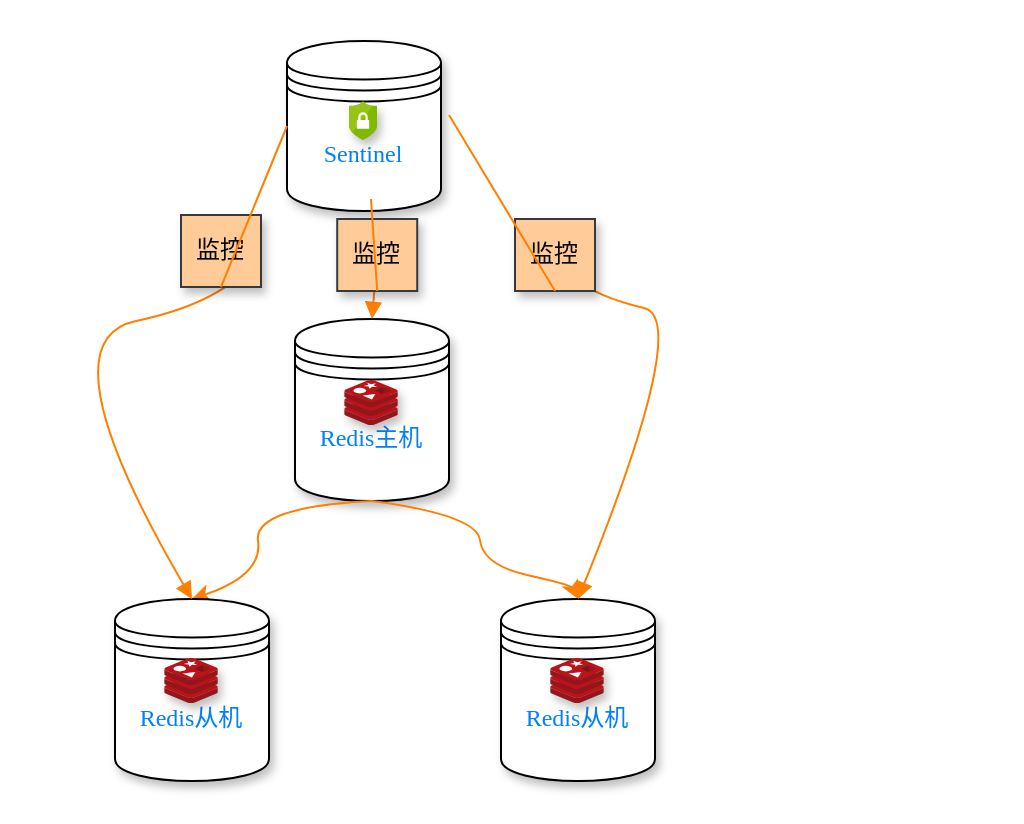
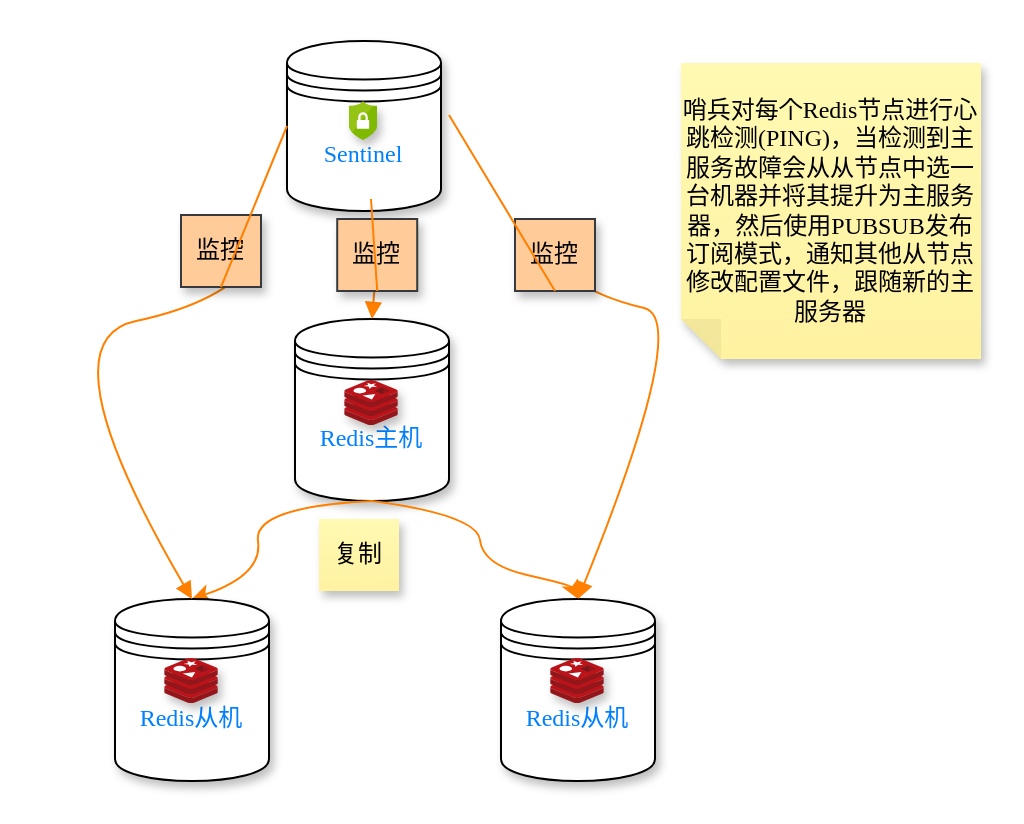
+ <mxCell id="26" value="哨兵对每个Redis节点进行心跳检测(PING)，当检测到主服务故障会从从节点中选一台机器并将其提升为主服务器，然后使用PUBSUB发布订阅模式，通知其他从节点修改配置文件，跟随新的主服务器" style="shape=note;whiteSpace=wrap;html=1;backgroundOutline=1;fontColor=#000000;darkOpacity=0.05;fillColor=#FFF9B2;strokeColor=none;fillStyle=solid;direction=west;gradientDirection=north;gradientColor=#FFF2A1;shadow=1;size=20;pointerEvents=1;rounded=1;glass=1;sketch=0;hachureGap=4;fontFamily=Lucida Console;" parent="1" vertex="1"><mxGeometry x="340" y="31" width="150" height="148" as="geometry" /></mxCell>
+ <mxCell id="7" value="复制" style="shape=note;whiteSpace=wrap;html=1;backgroundOutline=1;fontColor=#000000;darkOpacity=0.05;fillColor=#FFF9B2;strokeColor=none;fillStyle=solid;direction=west;gradientDirection=north;gradientColor=#FFF2A1;shadow=1;size=0;pointerEvents=1;rounded=1;glass=1;sketch=0;hachureGap=4;fontFamily=Lucida Console;" parent="1" vertex="1"><mxGeometry x="159" y="259" width="40" height="36" as="geometry" /></mxCell>
